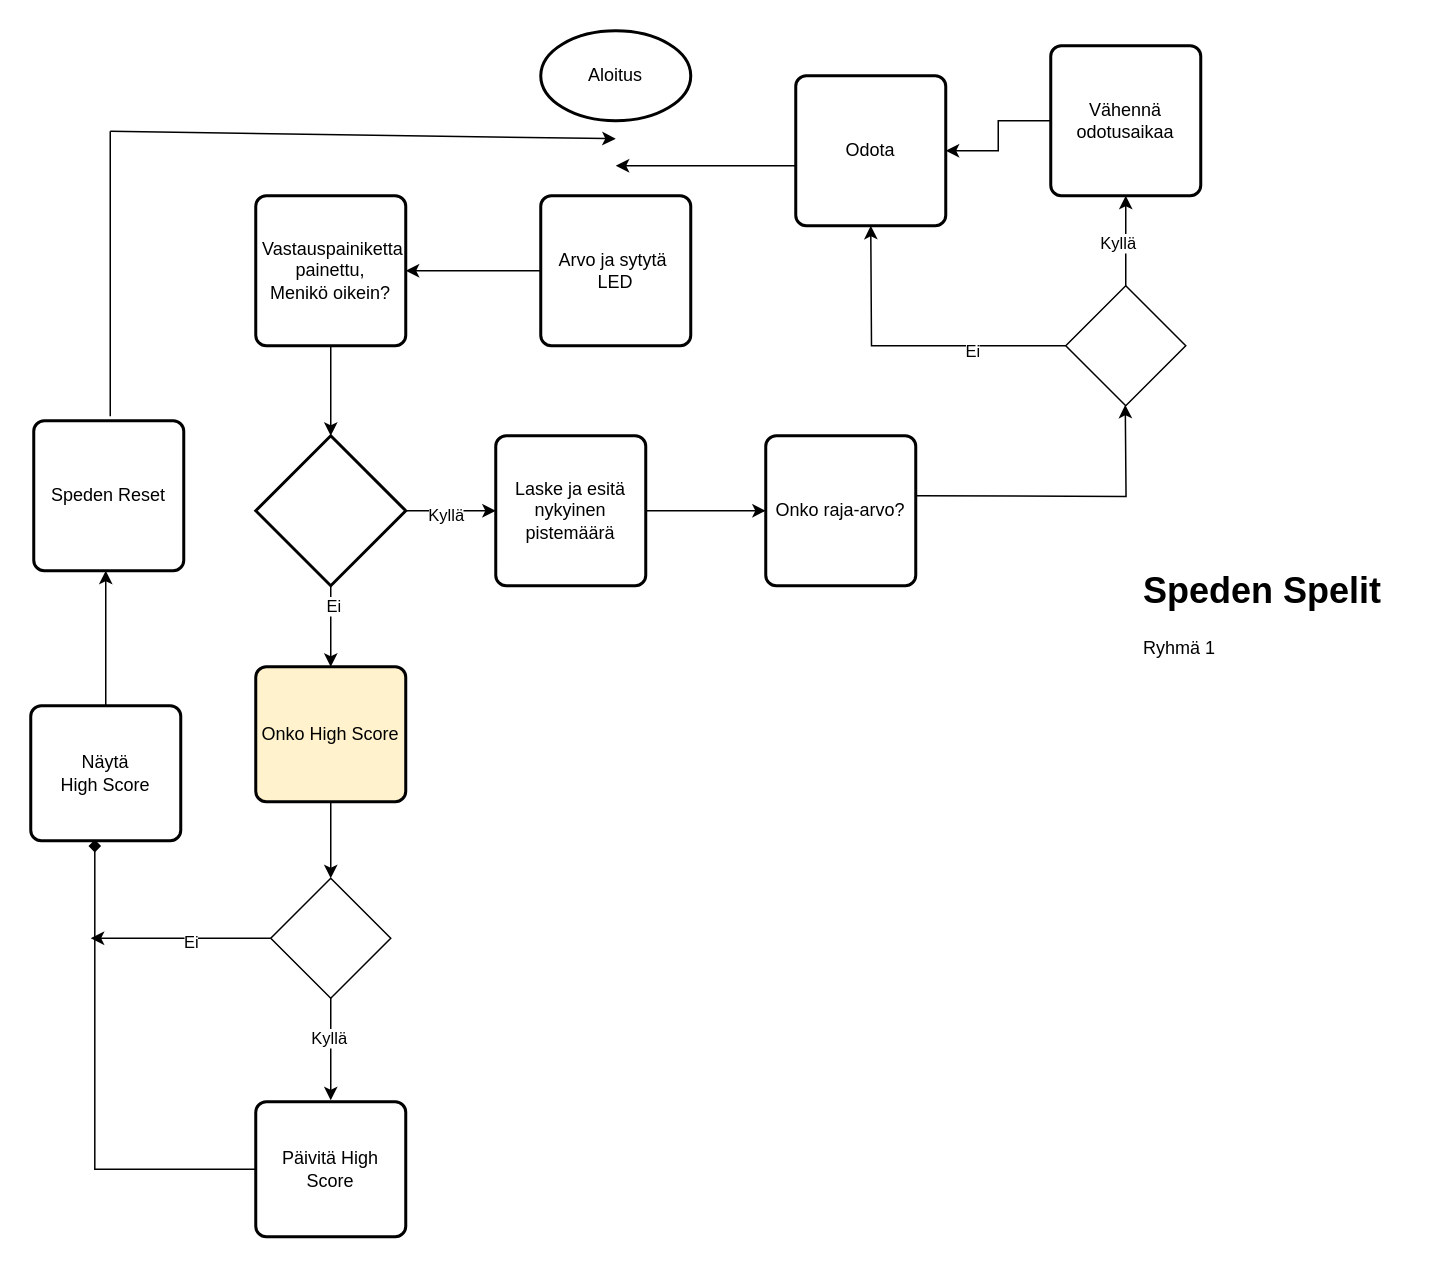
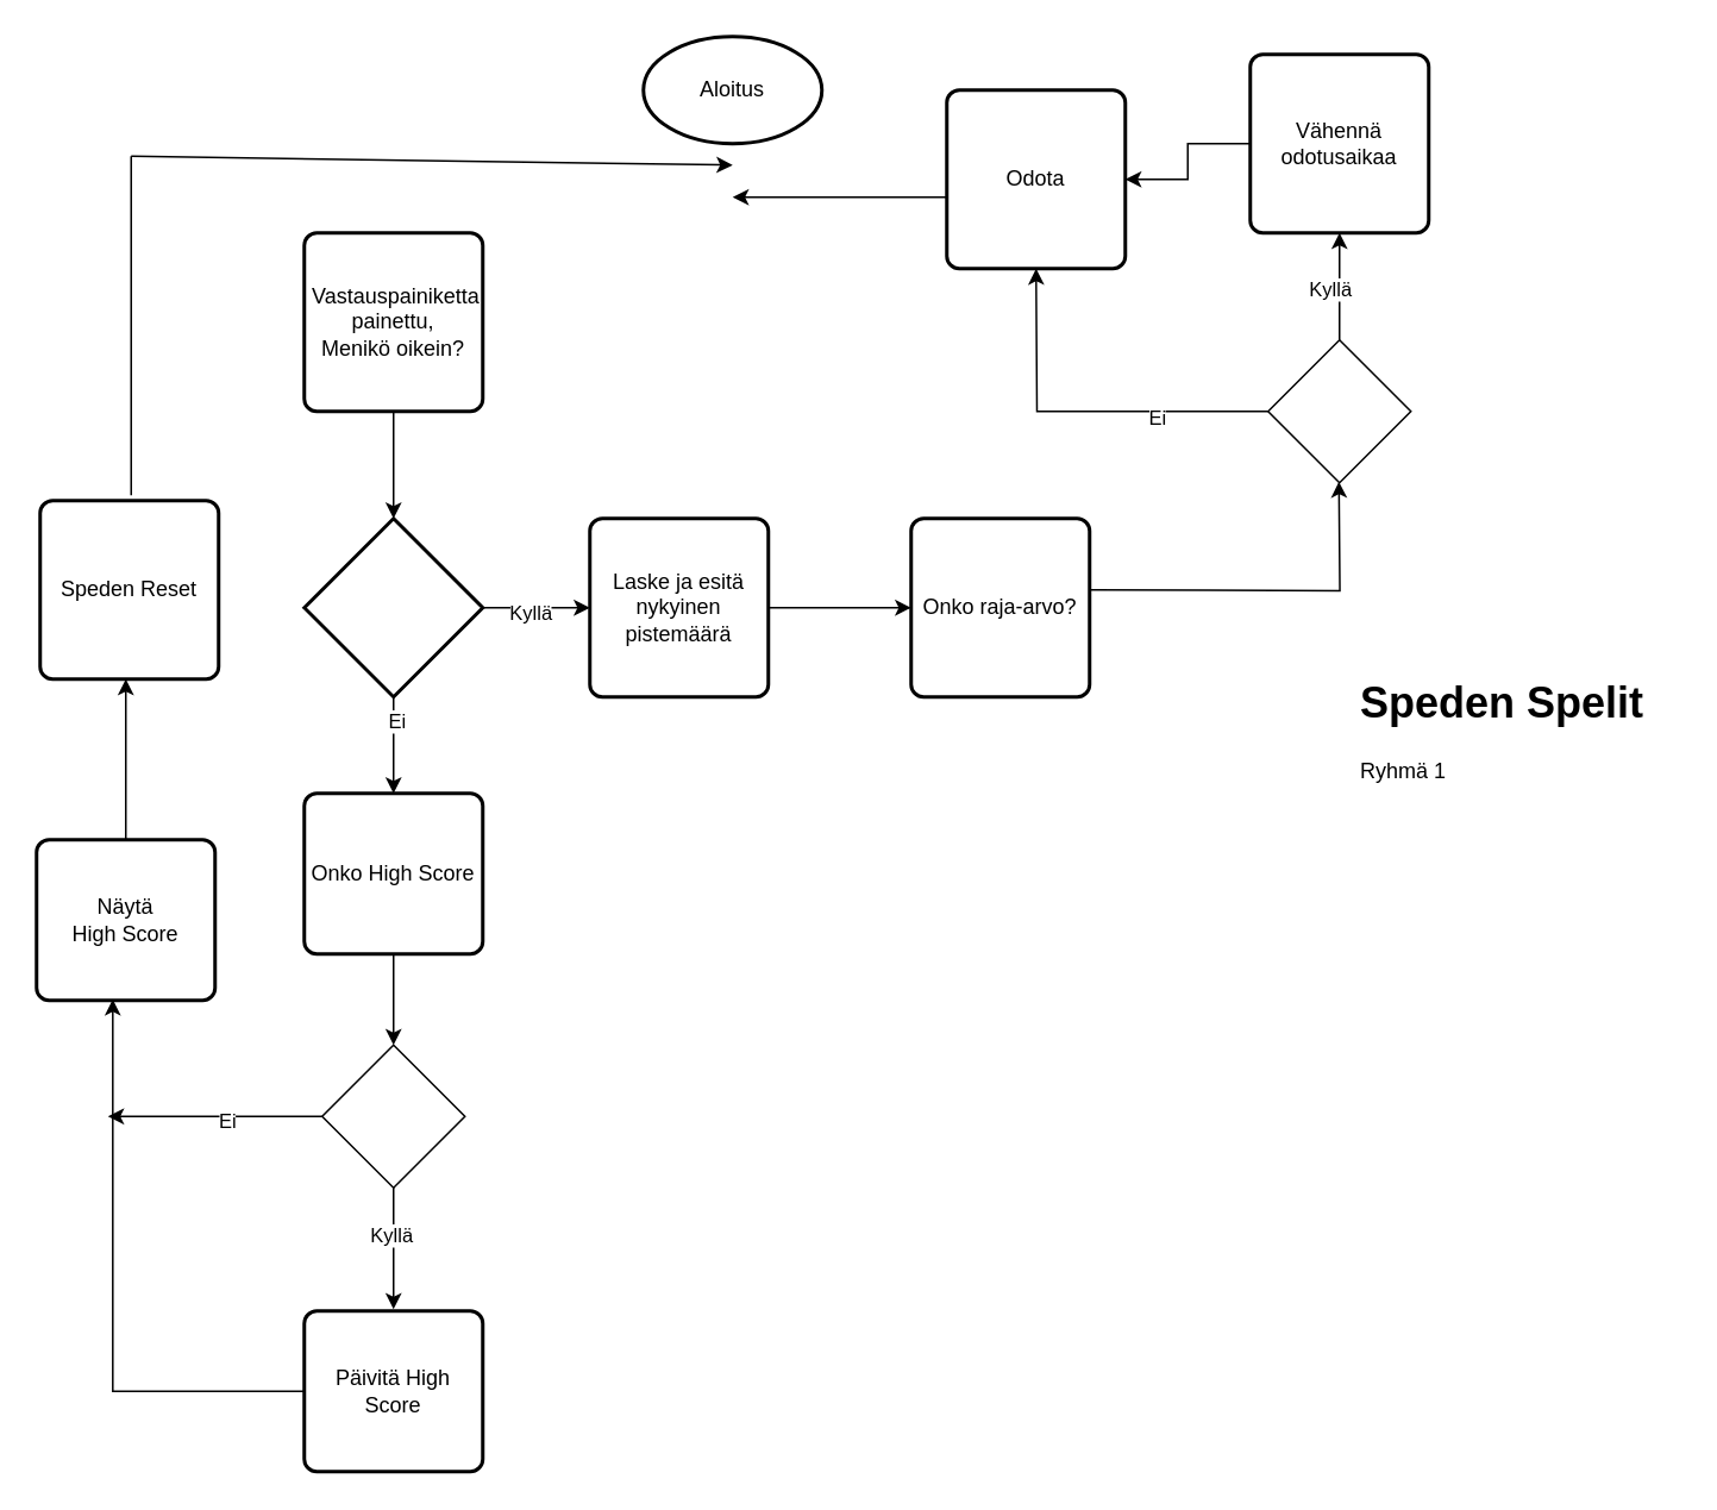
- <mxCell id="3" style="edgeStyle=orthogonalEdgeStyle;rounded=0;orthogonalLoop=1;jettySize=auto;html=1;entryX=1;entryY=0.5;entryDx=0;entryDy=0;" edge="1" parent="1" source="4" target="5"><mxGeometry relative="1" as="geometry" /></mxCell>
- <mxCell id="4" value="Arvo ja sytytä&amp;nbsp;&lt;br&gt;LED" style="rounded=1;whiteSpace=wrap;html=1;absoluteArcSize=1;arcSize=14;strokeWidth=2;" parent="1" vertex="1"><mxGeometry x="360" y="130" width="100" height="100" as="geometry" /></mxCell>
- <mxCell id="36" value="Onko High Score" style="rounded=1;whiteSpace=wrap;html=1;absoluteArcSize=1;arcSize=14;strokeWidth=2;fillColor=#fff2cc;" vertex="1" parent="1"><mxGeometry x="170" y="444" width="100" height="90" as="geometry" /></mxCell>
+ <mxCell id="36" value="Onko High Score" style="rounded=1;whiteSpace=wrap;html=1;absoluteArcSize=1;arcSize=14;strokeWidth=2;" vertex="1" parent="1"><mxGeometry x="170" y="444" width="100" height="90" as="geometry" /></mxCell>
- <mxCell id="39" style="edgeStyle=orthogonalEdgeStyle;rounded=0;orthogonalLoop=1;jettySize=auto;html=1;entryX=0.427;entryY=0.993;entryDx=0;entryDy=0;entryPerimeter=0;endArrow=diamond;" edge="1" parent="1" source="38" target="37"><mxGeometry relative="1" as="geometry" /></mxCell>
+ <mxCell id="39" style="edgeStyle=orthogonalEdgeStyle;rounded=0;orthogonalLoop=1;jettySize=auto;html=1;entryX=0.427;entryY=0.993;entryDx=0;entryDy=0;entryPerimeter=0;" edge="1" parent="1" source="38" target="37"><mxGeometry relative="1" as="geometry" /></mxCell>
